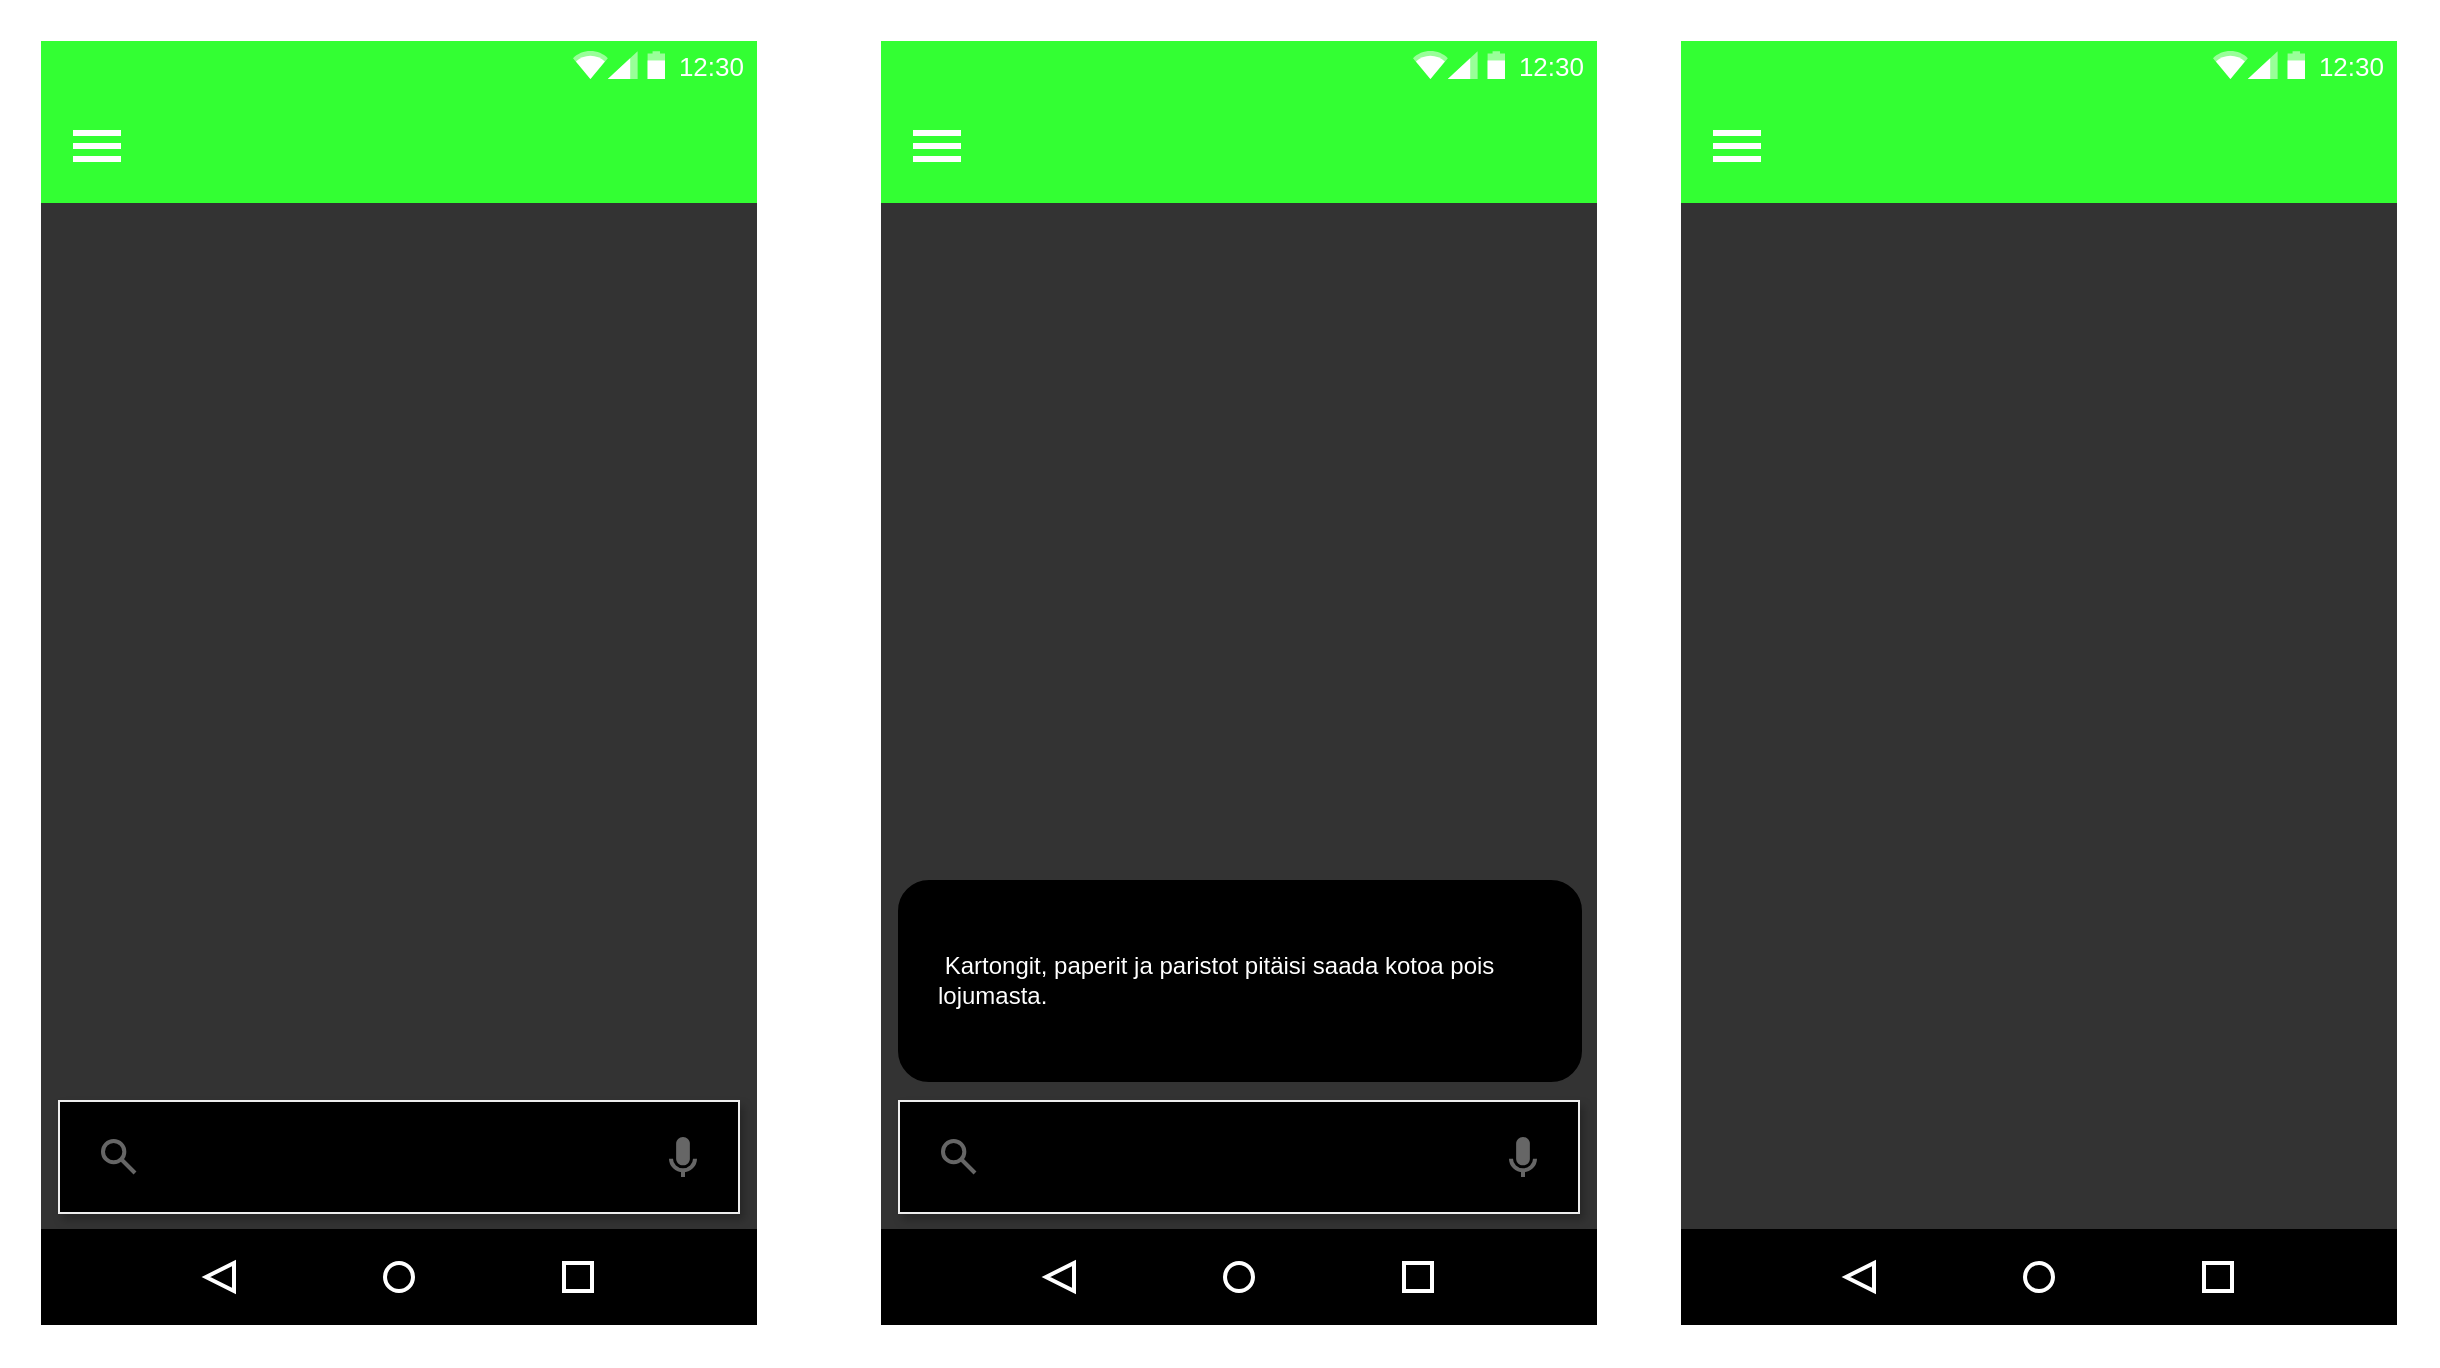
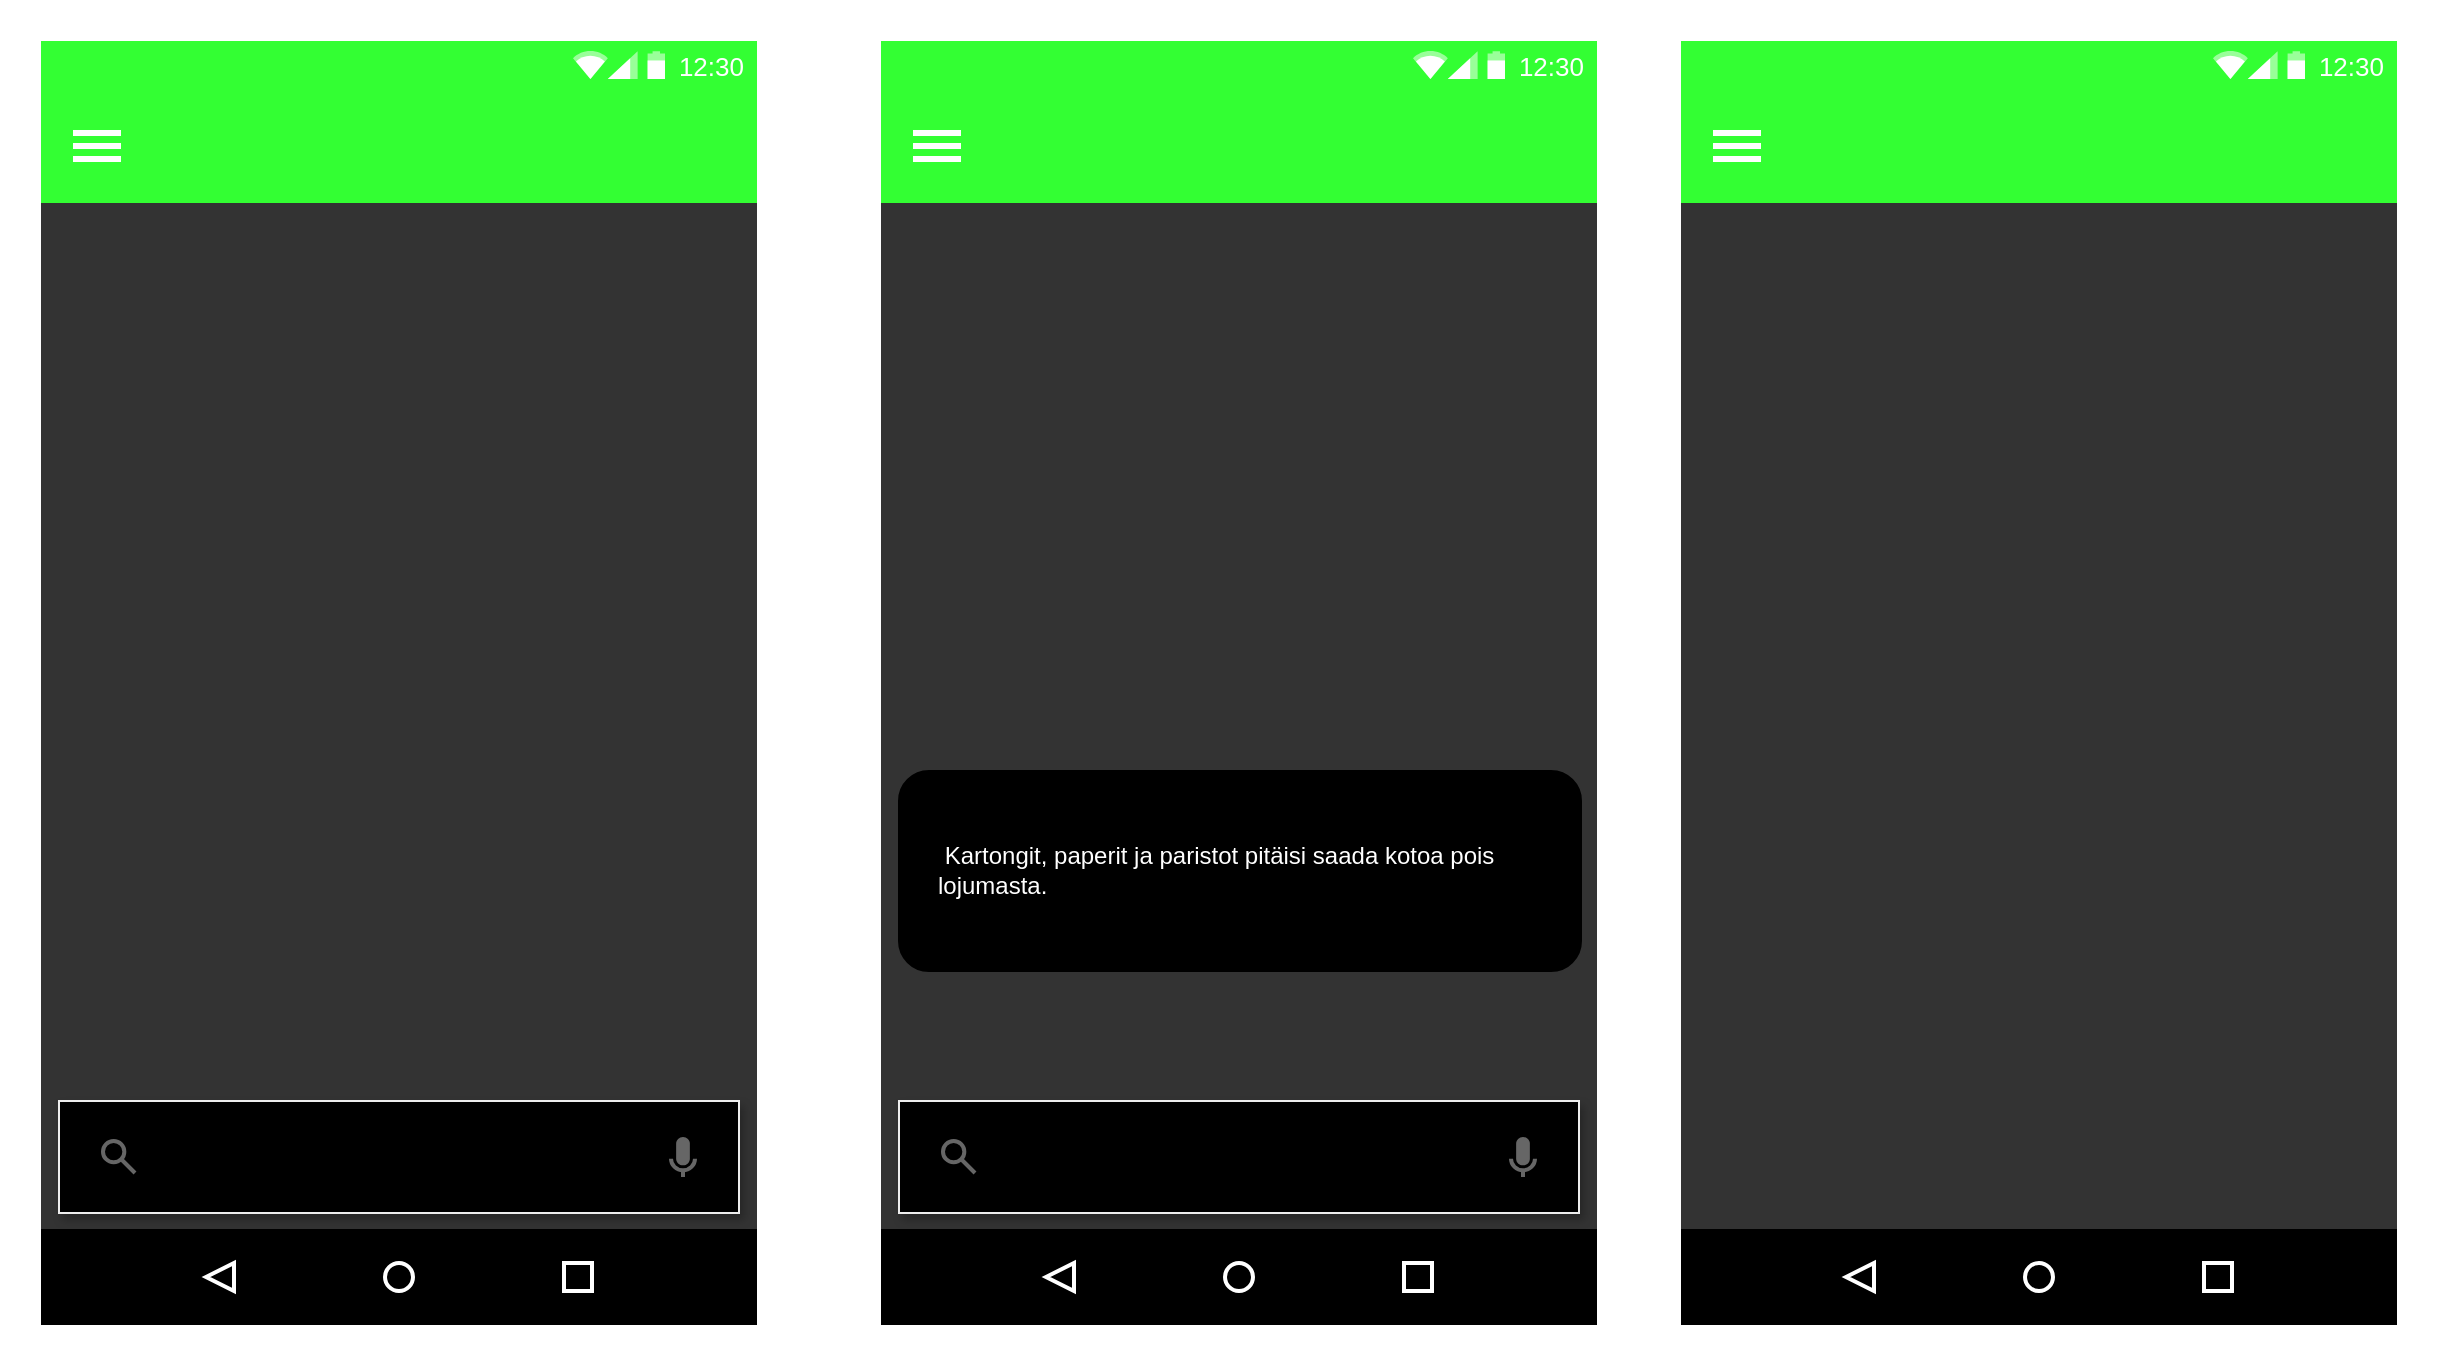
- <mxCell id="35" value="&amp;nbsp;Kartongit, paperit ja paristot pitäisi saada kotoa pois lojumasta." style="rounded=1;whiteSpace=wrap;html=1;align=left;fillColor=#000000;fontColor=#FFFFFF;spacingLeft=0;spacingBottom=0;spacingRight=0;spacing=20;" vertex="1" parent="1"><mxGeometry x="449" y="440" width="341" height="100" as="geometry" /></mxCell>
+ <mxCell id="35" value="&amp;nbsp;Kartongit, paperit ja paristot pitäisi saada kotoa pois lojumasta." style="rounded=1;whiteSpace=wrap;html=1;align=left;fillColor=#000000;fontColor=#FFFFFF;spacingLeft=0;spacingBottom=0;spacingRight=0;spacing=20;" vertex="1" parent="1"><mxGeometry x="449" y="385" width="341" height="100" as="geometry" /></mxCell>
